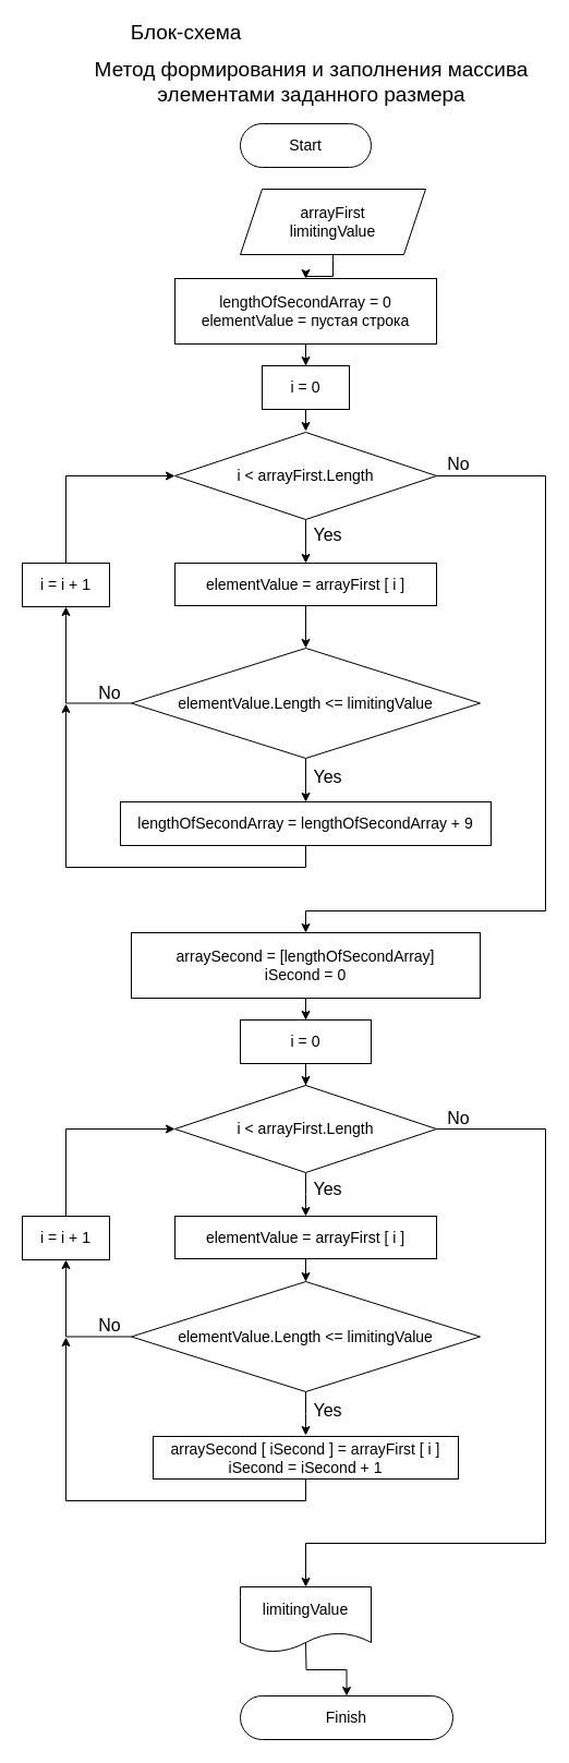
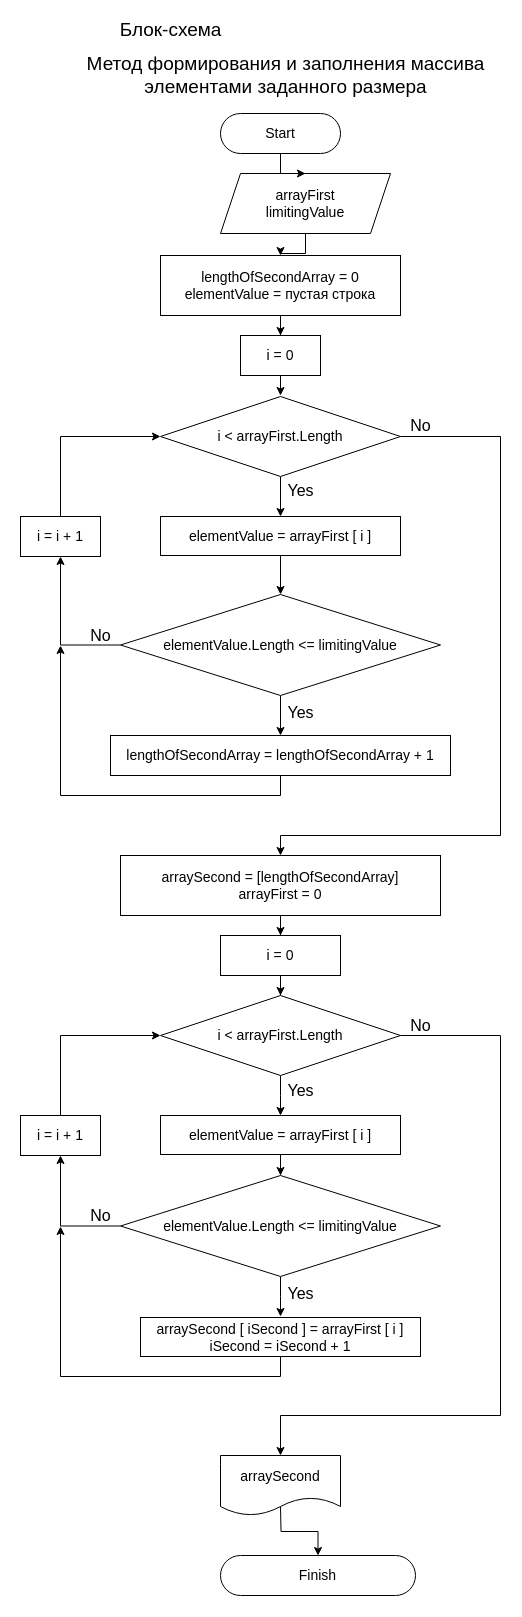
+ <mxCell id="34" style="edgeStyle=orthogonalEdgeStyle;rounded=0;orthogonalLoop=1;jettySize=auto;html=1;entryX=0.5;entryY=0;entryDx=0;entryDy=0;" edge="1" parent="1" source="35" target="3"><mxGeometry relative="1" as="geometry" /></mxCell>
- <mxCell id="15" value="&lt;font style=&quot;font-size: 14px&quot;&gt;lengthOfSecondArray = lengthOfSecondArray + 9&lt;br&gt;&lt;/font&gt;" style="rounded=0;whiteSpace=wrap;html=1;" parent="1" vertex="1"><mxGeometry x="110" y="735" width="340" height="40" as="geometry" /></mxCell>
+ <mxCell id="15" value="&lt;font style=&quot;font-size: 14px&quot;&gt;lengthOfSecondArray = lengthOfSecondArray + 1&lt;br&gt;&lt;/font&gt;" style="rounded=0;whiteSpace=wrap;html=1;" parent="1" vertex="1"><mxGeometry x="110" y="735" width="340" height="40" as="geometry" /></mxCell>
- <mxCell id="17" value="&lt;font style=&quot;font-size: 14px&quot;&gt;arraySecond = [lengthOfSecondArray]&lt;br&gt;iSecond = 0&lt;br&gt;&lt;/font&gt;" style="rounded=0;whiteSpace=wrap;html=1;" vertex="1" parent="1"><mxGeometry x="120" y="855" width="320" height="60" as="geometry" /></mxCell>
+ <mxCell id="17" value="&lt;font style=&quot;font-size: 14px&quot;&gt;arraySecond = [lengthOfSecondArray]&lt;br&gt;arrayFirst = 0&lt;br&gt;&lt;/font&gt;" style="rounded=0;whiteSpace=wrap;html=1;" vertex="1" parent="1"><mxGeometry x="120" y="855" width="320" height="60" as="geometry" /></mxCell>
- <mxCell id="33" value="&lt;font style=&quot;font-size: 14px&quot;&gt;limitingValue&lt;/font&gt;" style="shape=document;whiteSpace=wrap;html=1;boundedLbl=1;" vertex="1" parent="1"><mxGeometry x="220" y="1455" width="120" height="60" as="geometry" /></mxCell>
+ <mxCell id="33" value="&lt;font style=&quot;font-size: 14px&quot;&gt;arraySecond&lt;/font&gt;" style="shape=document;whiteSpace=wrap;html=1;boundedLbl=1;" vertex="1" parent="1"><mxGeometry x="220" y="1455" width="120" height="60" as="geometry" /></mxCell>
